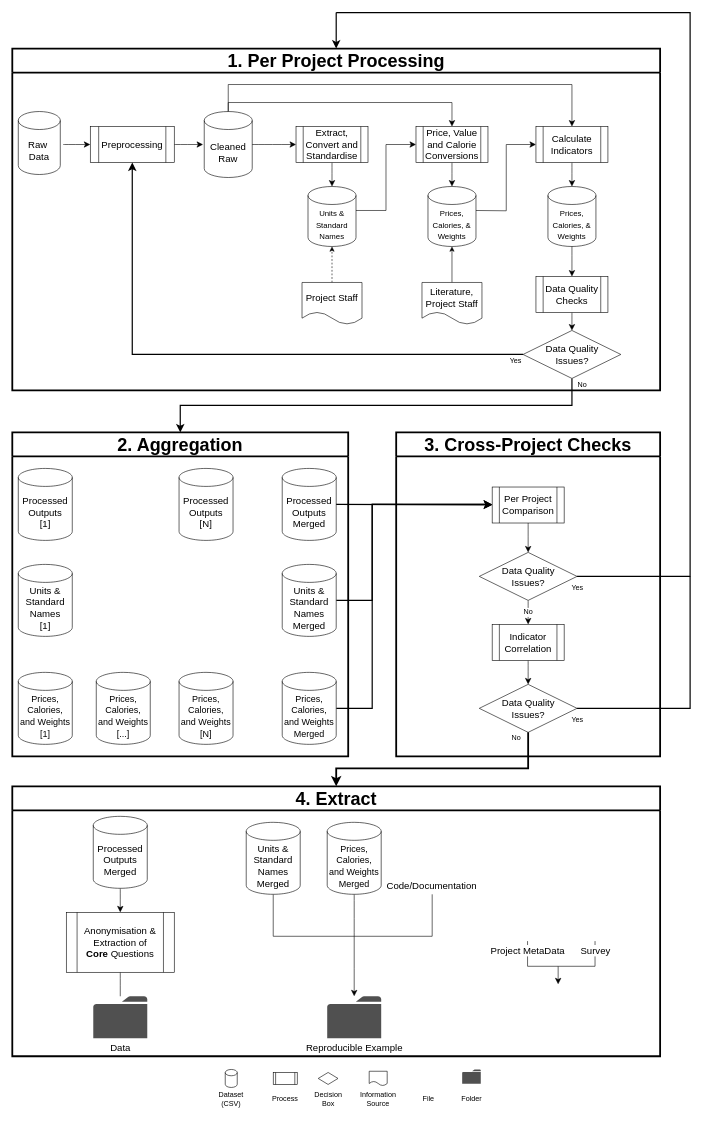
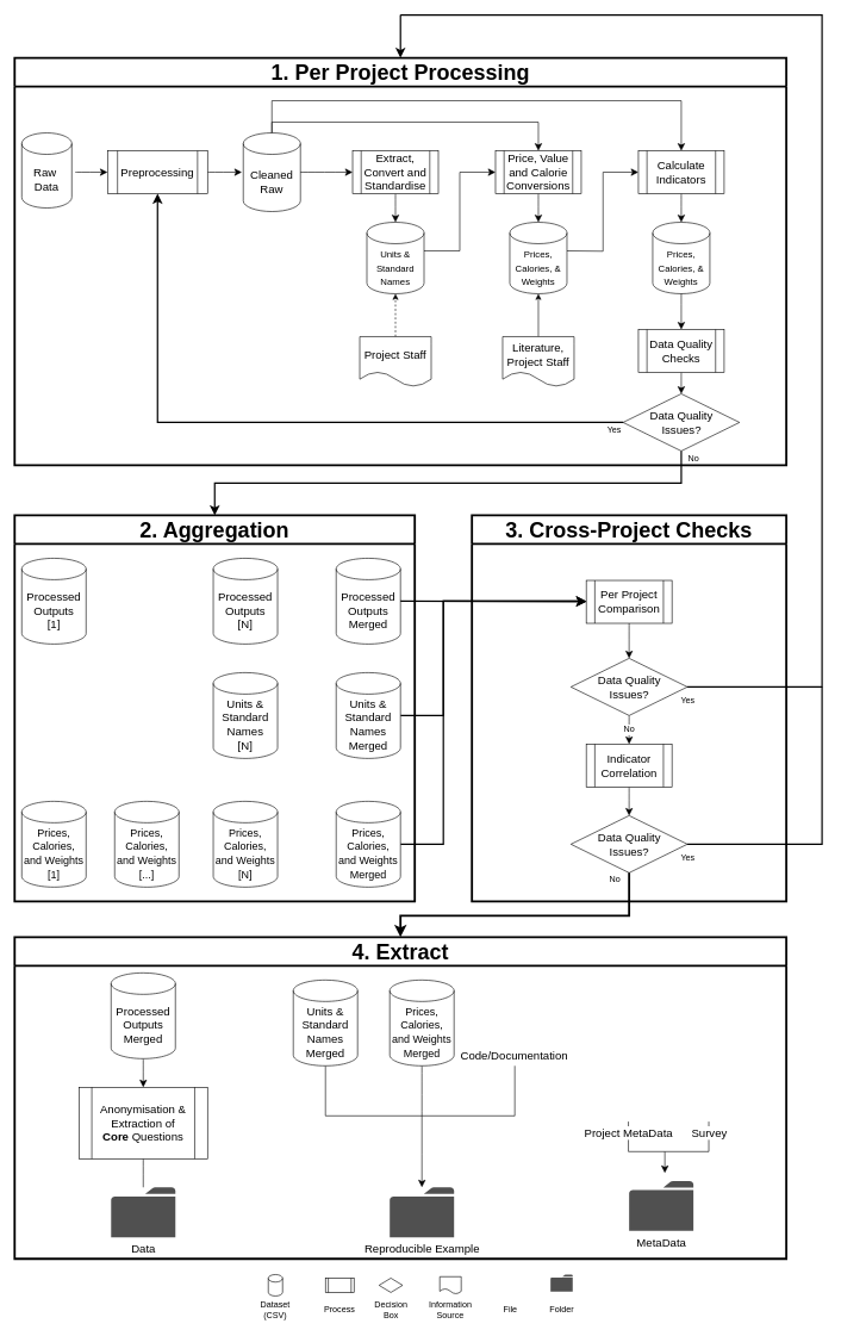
- <mxCell id="38" value="Units &amp;amp; Standard Names&lt;br&gt;[1]" style="shape=cylinder3;whiteSpace=wrap;html=1;boundedLbl=1;backgroundOutline=1;size=15;fontSize=16;" parent="31" vertex="1"><mxGeometry x="10" y="220" width="90" height="120" as="geometry" /></mxCell>
+ <mxCell id="41" value="Units &amp;amp; Standard Names&lt;br style=&quot;border-color: var(--border-color);&quot;&gt;[N]" style="shape=cylinder3;whiteSpace=wrap;html=1;boundedLbl=1;backgroundOutline=1;size=15;fontSize=16;" parent="31" vertex="1"><mxGeometry x="278" y="220" width="90" height="120" as="geometry" /></mxCell>
+ <mxCell id="73" value="MetaData" style="sketch=0;pointerEvents=1;shadow=0;dashed=0;html=1;strokeColor=none;fillColor=#505050;labelPosition=center;verticalLabelPosition=bottom;verticalAlign=top;outlineConnect=0;align=center;shape=mxgraph.office.concepts.folder;fontSize=16;" parent="66" vertex="1"><mxGeometry x="860" y="341" width="90" height="70" as="geometry" /></mxCell>
